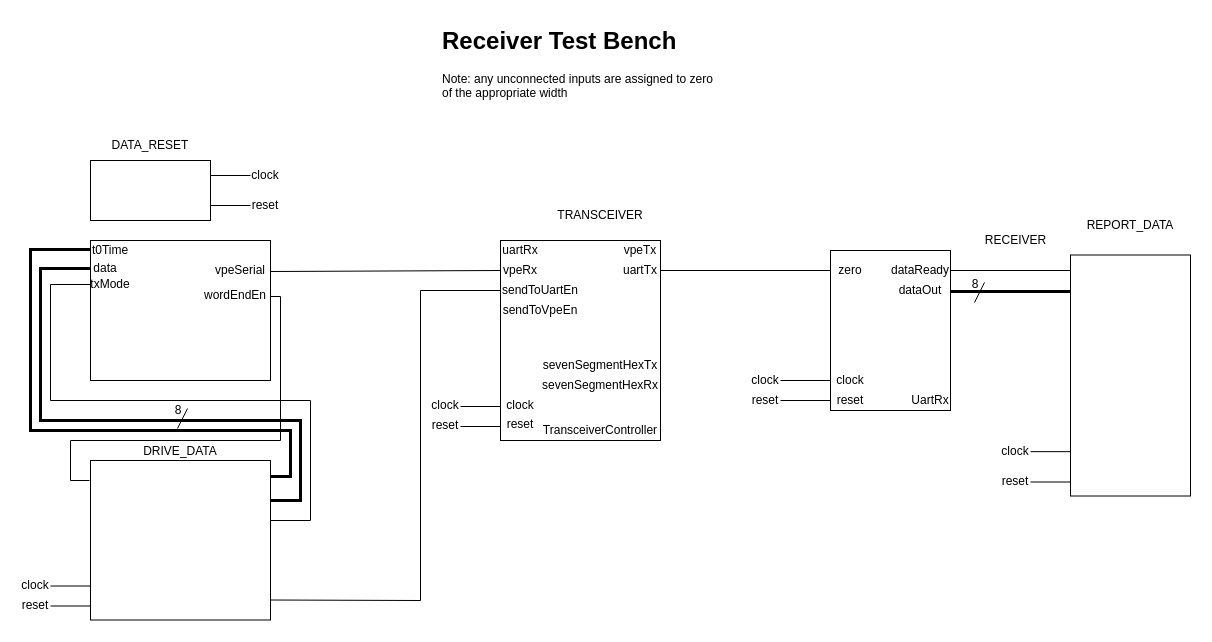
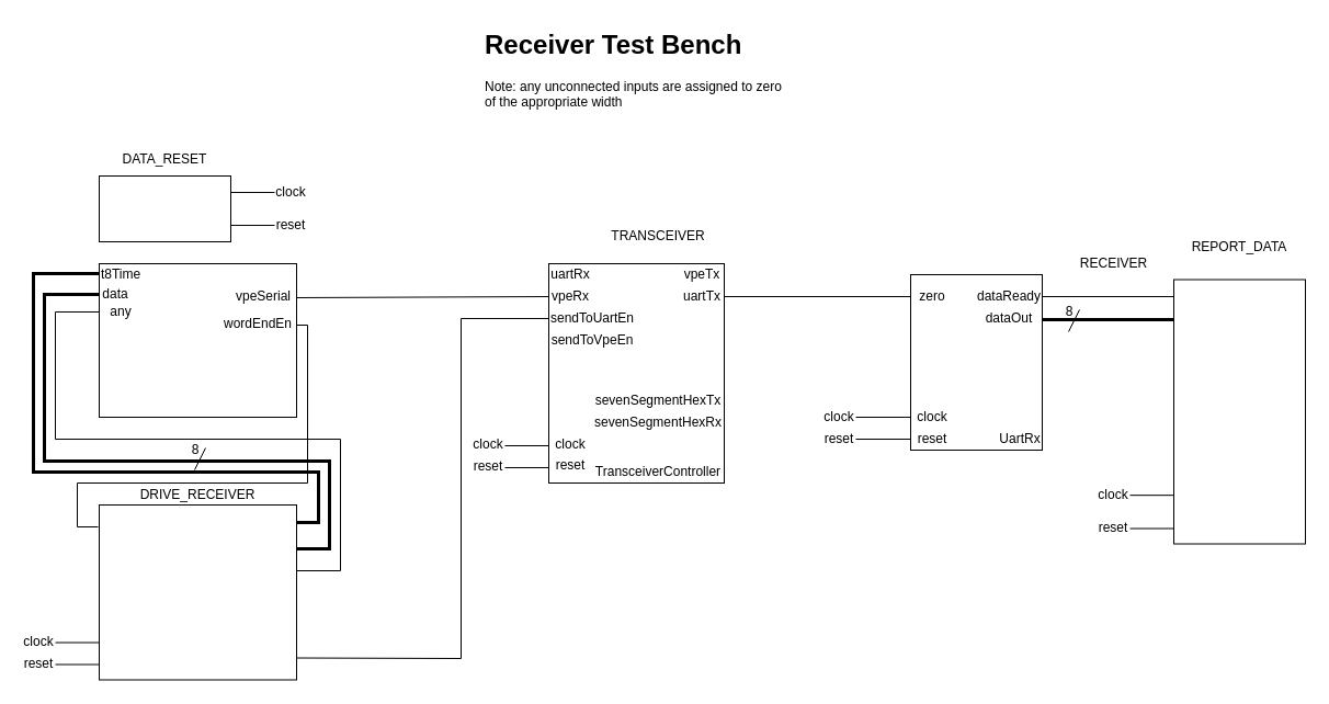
- <mxCell id="51" value="t0Time" style="text;html=1;align=center;verticalAlign=middle;whiteSpace=wrap;rounded=0;" vertex="1" parent="1"><mxGeometry x="90" y="240" width="40" height="20" as="geometry" /></mxCell>
+ <mxCell id="51" value="t8Time" style="text;html=1;align=center;verticalAlign=middle;whiteSpace=wrap;rounded=0;" vertex="1" parent="1"><mxGeometry x="90" y="240" width="40" height="20" as="geometry" /></mxCell>
- <mxCell id="53" value="txMode" style="text;html=1;align=center;verticalAlign=middle;whiteSpace=wrap;rounded=0;" vertex="1" parent="1"><mxGeometry x="90" y="279" width="40" height="10" as="geometry" /></mxCell>
+ <mxCell id="53" value="any" style="text;html=1;align=center;verticalAlign=middle;whiteSpace=wrap;rounded=0;" vertex="1" parent="1"><mxGeometry x="90" y="279" width="40" height="10" as="geometry" /></mxCell>
- <mxCell id="57" value="DRIVE_DATA" style="text;html=1;align=center;verticalAlign=middle;whiteSpace=wrap;rounded=0;" vertex="1" parent="1"><mxGeometry x="130" y="440" width="100" height="21" as="geometry" /></mxCell>
+ <mxCell id="57" value="DRIVE_RECEIVER" style="text;html=1;align=center;verticalAlign=middle;whiteSpace=wrap;rounded=0;" vertex="1" parent="1"><mxGeometry x="130" y="440" width="100" height="21" as="geometry" /></mxCell>
